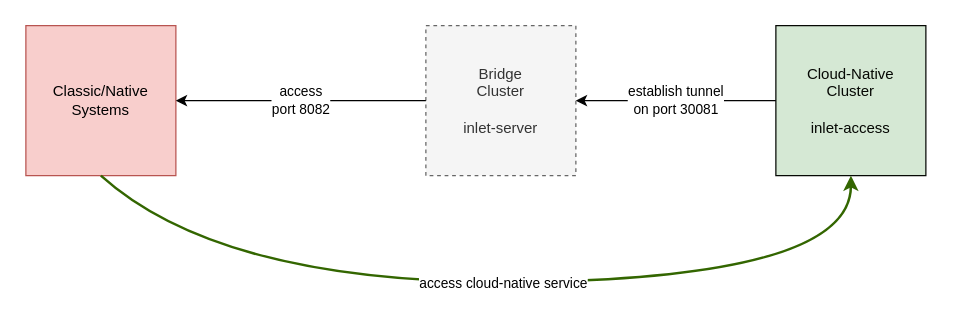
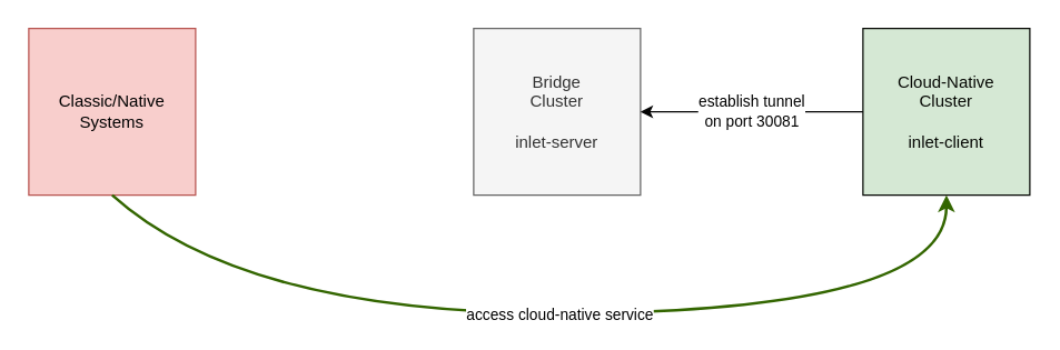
- <mxCell id="5" value="access&lt;br&gt;port 8082" style="endArrow=classic;html=1;entryX=1;entryY=0.5;entryDx=0;entryDy=0;exitX=0;exitY=0.5;exitDx=0;exitDy=0;strokeColor=#000000;fontColor=#000000;" parent="1" source="3" target="2" edge="1"><mxGeometry width="50" height="50" relative="1" as="geometry"><mxPoint x="390" y="350" as="sourcePoint" /><mxPoint x="440" y="300" as="targetPoint" /></mxGeometry></mxCell>
- <mxCell id="3" value="Bridge&lt;br&gt;Cluster&lt;br&gt;&lt;br&gt;inlet-server" style="whiteSpace=wrap;html=1;aspect=fixed;fillColor=#f5f5f5;strokeColor=#666666;fontColor=#333333;dashed=1;" parent="1" vertex="1"><mxGeometry x="340" y="20" width="120" height="120" as="geometry" /></mxCell>
+ <mxCell id="3" value="Bridge&lt;br&gt;Cluster&lt;br&gt;&lt;br&gt;inlet-server" style="whiteSpace=wrap;html=1;aspect=fixed;fillColor=#f5f5f5;strokeColor=#666666;fontColor=#333333;" parent="1" vertex="1"><mxGeometry x="340" y="20" width="120" height="120" as="geometry" /></mxCell>
- <mxCell id="4" value="Cloud-Native&lt;br&gt;Cluster&lt;br&gt;&lt;br&gt;inlet-access" style="whiteSpace=wrap;html=1;aspect=fixed;fillColor=#d5e8d4;strokeColor=#060804;fontColor=#060804;" parent="1" vertex="1"><mxGeometry x="620" y="20" width="120" height="120" as="geometry" /></mxCell>
+ <mxCell id="4" value="Cloud-Native&lt;br&gt;Cluster&lt;br&gt;&lt;br&gt;inlet-client" style="whiteSpace=wrap;html=1;aspect=fixed;fillColor=#d5e8d4;strokeColor=#060804;fontColor=#060804;" parent="1" vertex="1"><mxGeometry x="620" y="20" width="120" height="120" as="geometry" /></mxCell>
